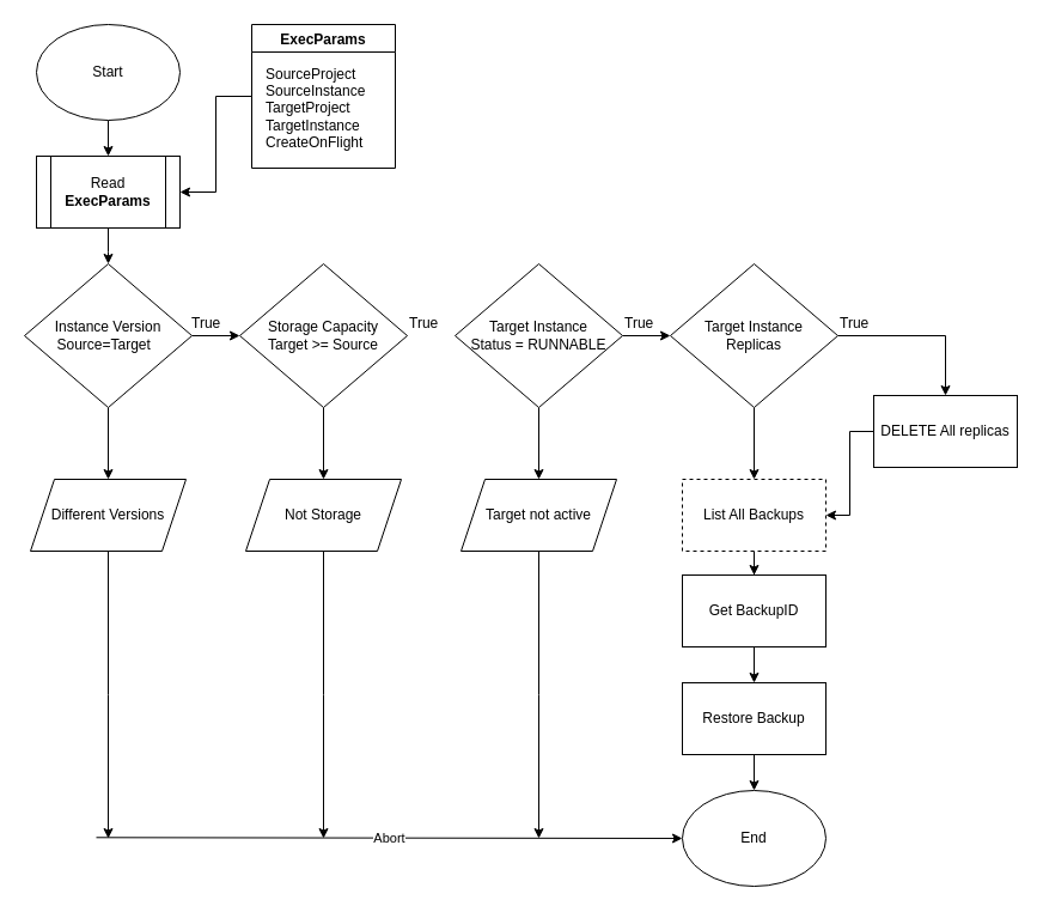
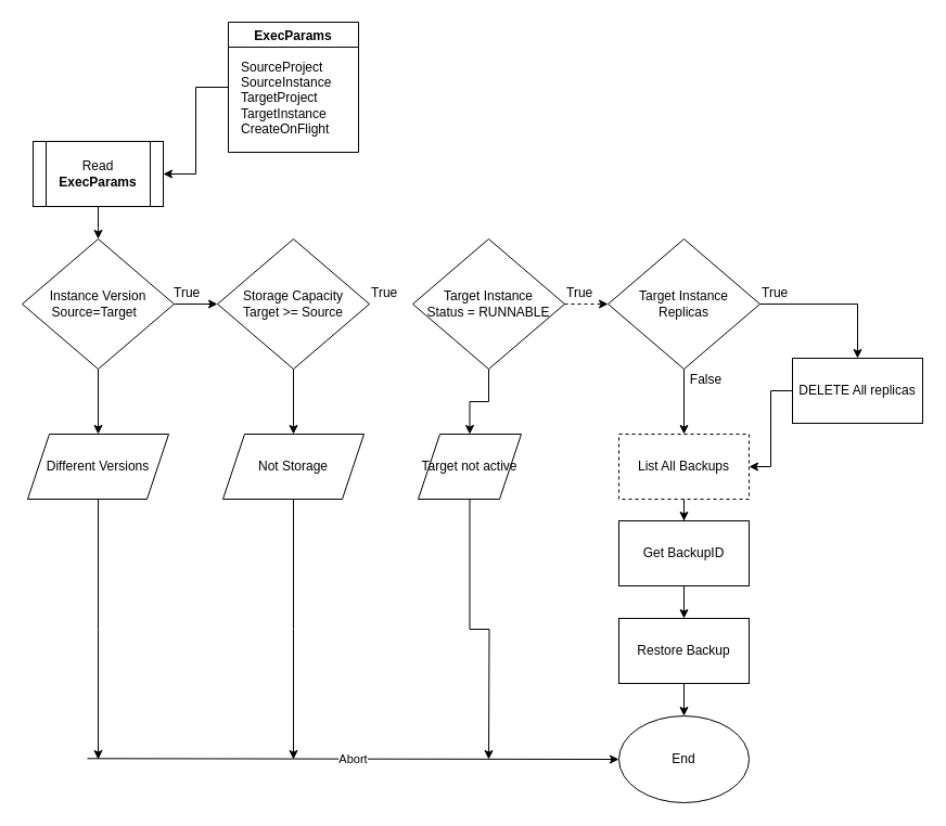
- <mxCell id="3" value="Start" style="ellipse;whiteSpace=wrap;html=1;" vertex="1" parent="1"><mxGeometry x="30" y="20" width="120" height="80" as="geometry" /></mxCell>
- <mxCell id="2" style="edgeStyle=orthogonalEdgeStyle;rounded=0;orthogonalLoop=1;jettySize=auto;html=1;entryX=0.5;entryY=0;entryDx=0;entryDy=0;" edge="1" parent="1" source="3" target="8"><mxGeometry relative="1" as="geometry" /></mxCell>
- <mxCell id="14" style="edgeStyle=orthogonalEdgeStyle;rounded=0;orthogonalLoop=1;jettySize=auto;html=1;entryX=0;entryY=0.5;entryDx=0;entryDy=0;" edge="1" parent="1" source="16" target="19"><mxGeometry relative="1" as="geometry" /></mxCell>
+ <mxCell id="14" style="edgeStyle=orthogonalEdgeStyle;rounded=0;orthogonalLoop=1;jettySize=auto;html=1;entryX=0;entryY=0.5;entryDx=0;entryDy=0;dashed=1;" edge="1" parent="1" source="16" target="19"><mxGeometry relative="1" as="geometry" /></mxCell>
+ <mxCell id="28" value="False" style="text;html=1;align=center;verticalAlign=middle;resizable=0;points=[];autosize=1;strokeColor=none;fillColor=none;" vertex="1" parent="1"><mxGeometry x="630" y="340" width="40" height="20" as="geometry" /></mxCell>
- <mxCell id="39" value="Target not active" style="shape=parallelogram;perimeter=parallelogramPerimeter;whiteSpace=wrap;html=1;fixedSize=1;" vertex="1" parent="1"><mxGeometry x="385" y="400" width="130" height="60" as="geometry" /></mxCell>
+ <mxCell id="39" value="Target not active" style="shape=parallelogram;perimeter=parallelogramPerimeter;whiteSpace=wrap;html=1;fixedSize=1;" vertex="1" parent="1"><mxGeometry x="385" y="400" width="95" height="60" as="geometry" /></mxCell>
